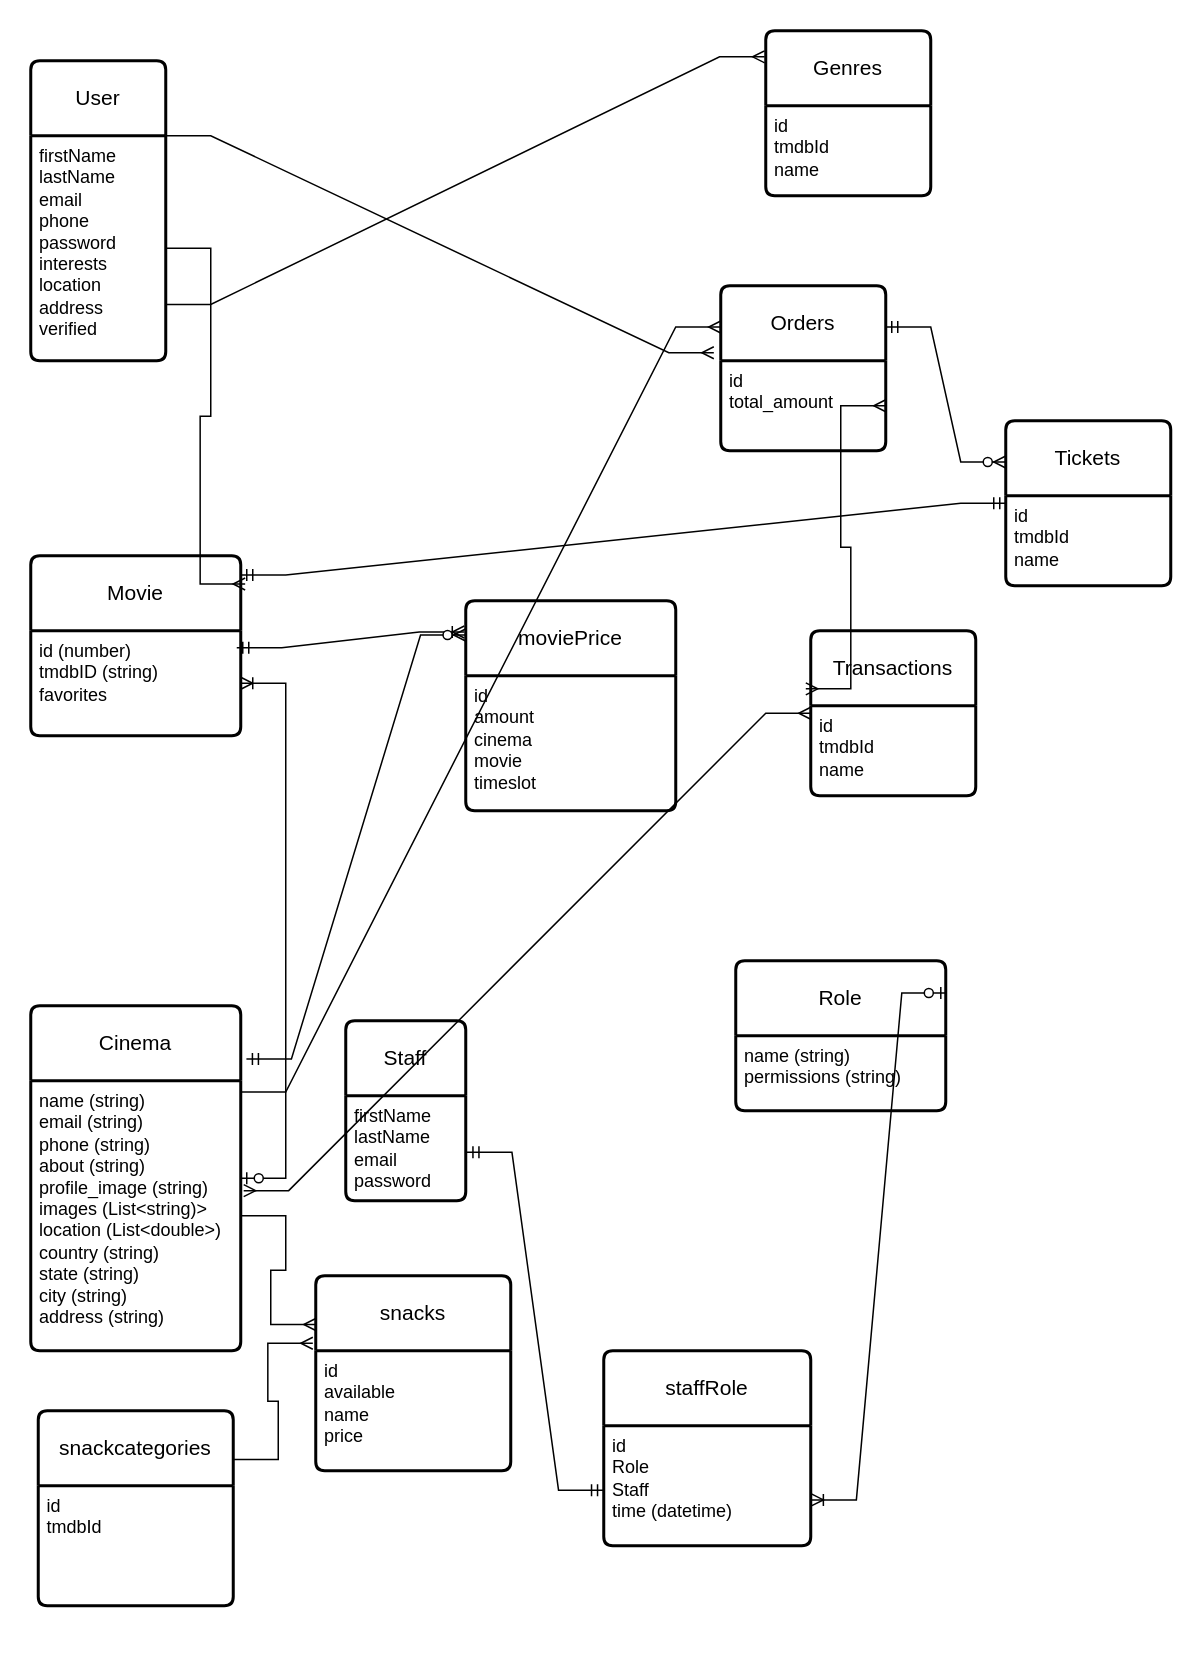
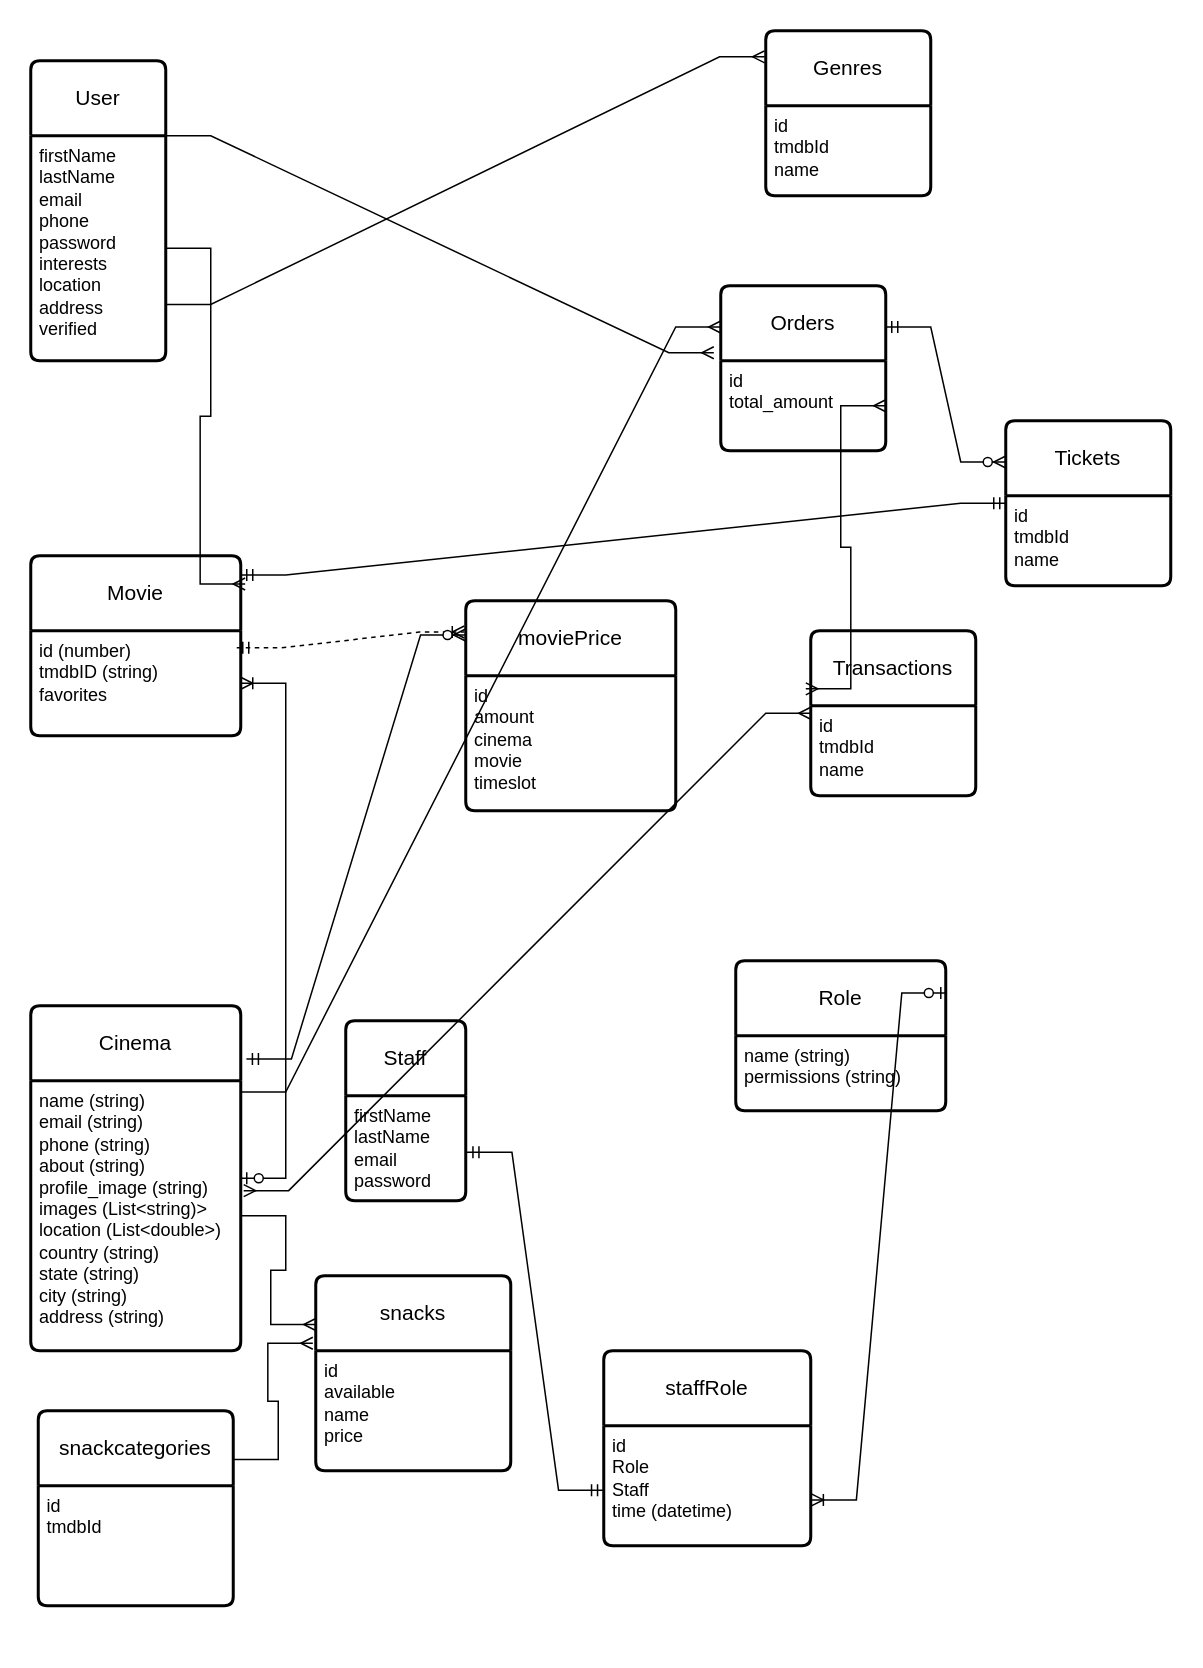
- <mxCell id="19" value="" style="edgeStyle=entityRelationEdgeStyle;fontSize=12;html=1;endArrow=ERoneToMany;startArrow=ERmandOne;rounded=0;exitX=0.981;exitY=0.163;exitDx=0;exitDy=0;exitPerimeter=0;entryX=-0.007;entryY=0.149;entryDx=0;entryDy=0;entryPerimeter=0;" parent="1" source="15" target="17" edge="1"><mxGeometry width="100" height="100" relative="1" as="geometry"><mxPoint x="370" y="700" as="sourcePoint" /><mxPoint x="470" y="600" as="targetPoint" /></mxGeometry></mxCell>
+ <mxCell id="19" value="" style="edgeStyle=entityRelationEdgeStyle;fontSize=12;html=1;endArrow=ERoneToMany;startArrow=ERmandOne;rounded=0;exitX=0.981;exitY=0.163;exitDx=0;exitDy=0;exitPerimeter=0;entryX=-0.007;entryY=0.149;entryDx=0;entryDy=0;entryPerimeter=0;dashed=1;" parent="1" source="15" target="17" edge="1"><mxGeometry width="100" height="100" relative="1" as="geometry"><mxPoint x="370" y="700" as="sourcePoint" /><mxPoint x="470" y="600" as="targetPoint" /></mxGeometry></mxCell>
